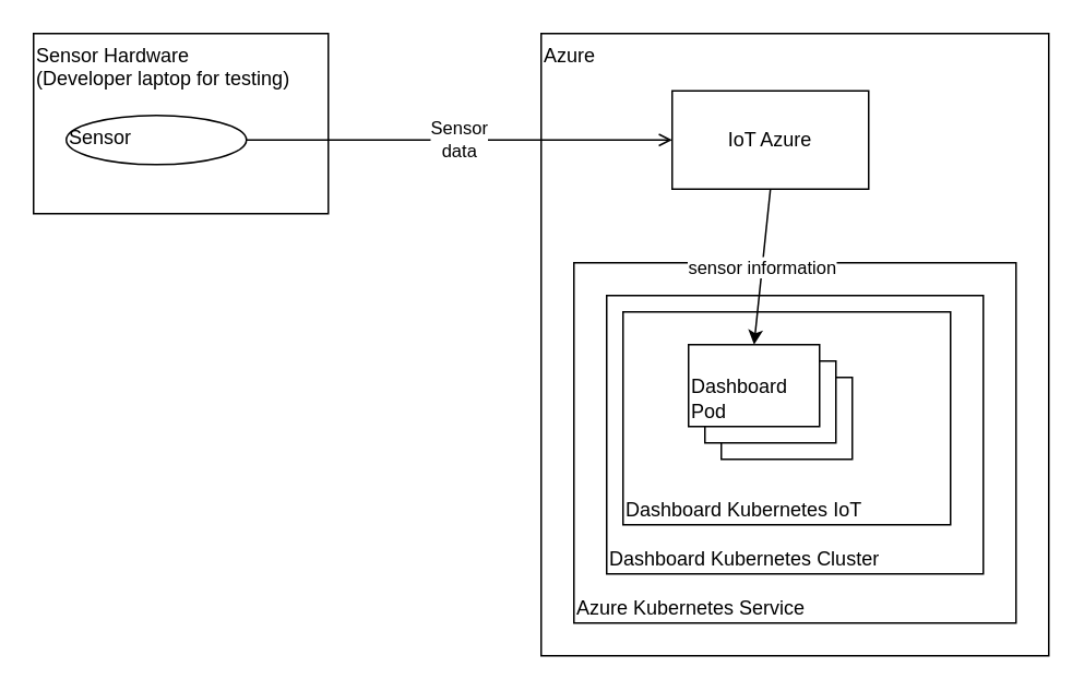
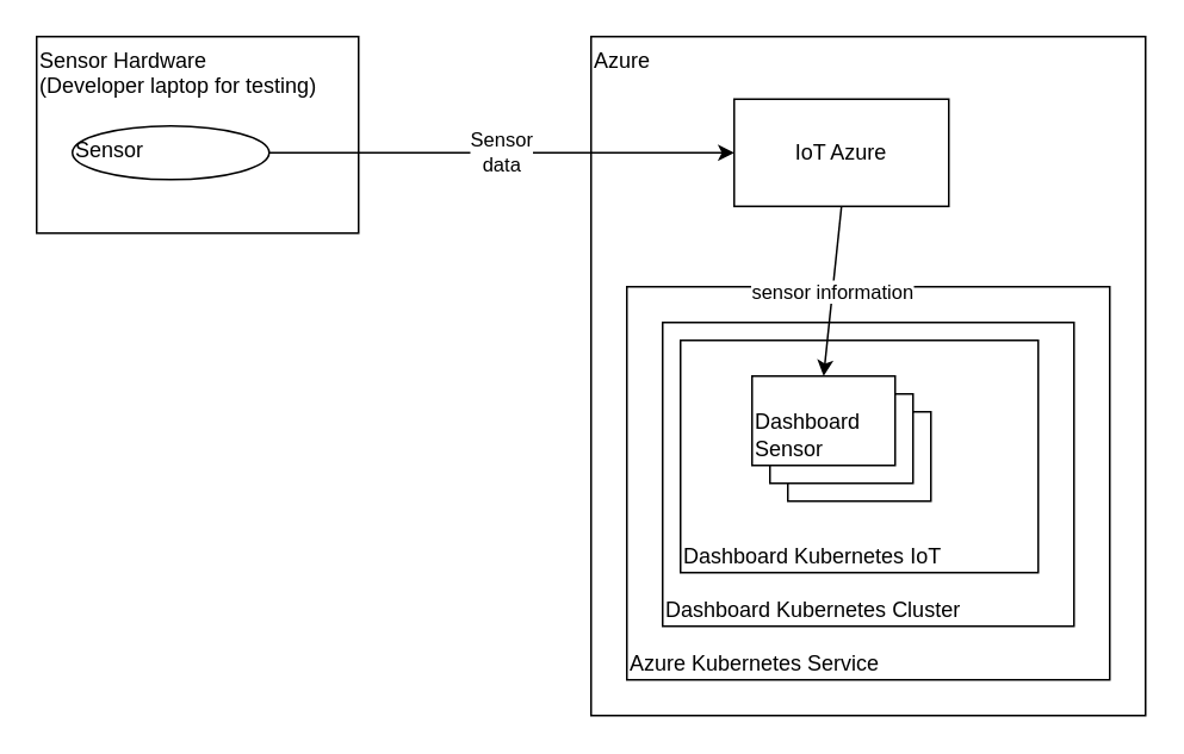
- <mxCell id="4" value="Sensor&lt;br&gt;data" style="edgeStyle=none;html=1;exitX=1;exitY=0.5;exitDx=0;exitDy=0;entryX=0;entryY=0.5;entryDx=0;entryDy=0;endArrow=open;" edge="1" parent="1" source="5" target="6"><mxGeometry relative="1" as="geometry" /></mxCell>
+ <mxCell id="4" value="Sensor&lt;br&gt;data" style="edgeStyle=none;html=1;exitX=1;exitY=0.5;exitDx=0;exitDy=0;entryX=0;entryY=0.5;entryDx=0;entryDy=0;" edge="1" parent="1" source="5" target="6"><mxGeometry relative="1" as="geometry" /></mxCell>
- <mxCell id="12" value="Dashboard Pod" style="rounded=0;whiteSpace=wrap;html=1;align=left;verticalAlign=bottom;" vertex="1" parent="1"><mxGeometry x="420" y="210" width="80" height="50" as="geometry" /></mxCell>
+ <mxCell id="12" value="Dashboard Sensor" style="rounded=0;whiteSpace=wrap;html=1;align=left;verticalAlign=bottom;" vertex="1" parent="1"><mxGeometry x="420" y="210" width="80" height="50" as="geometry" /></mxCell>
